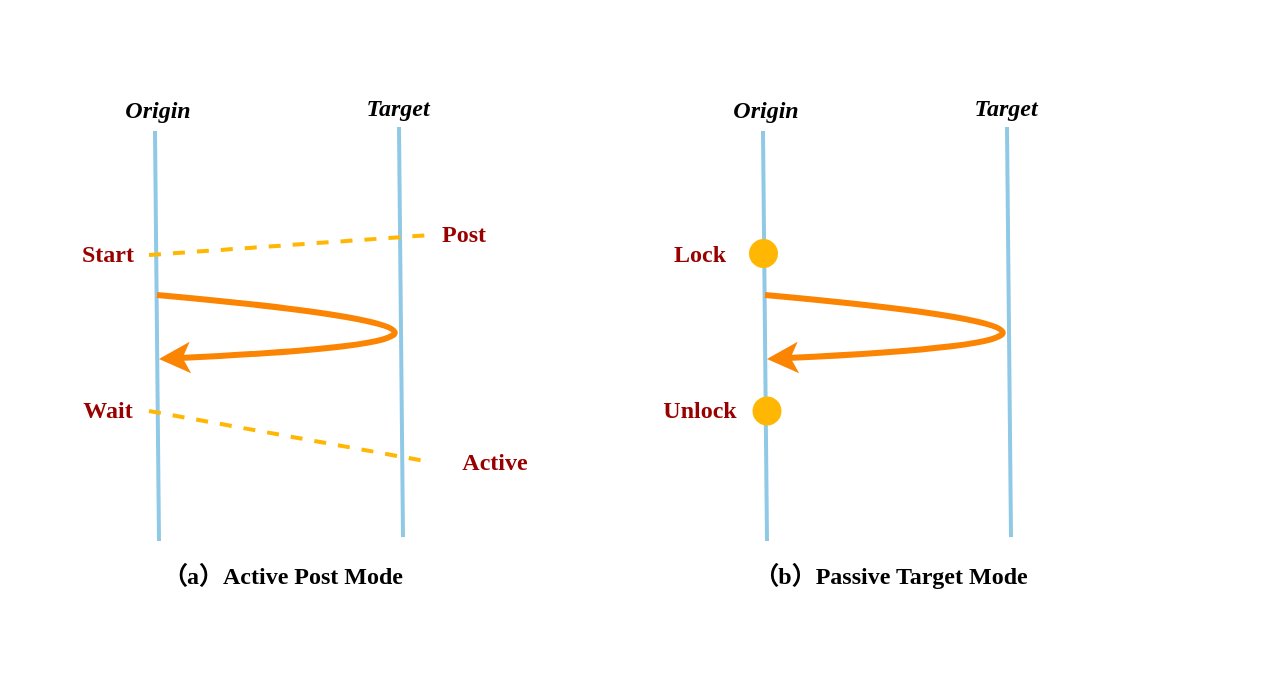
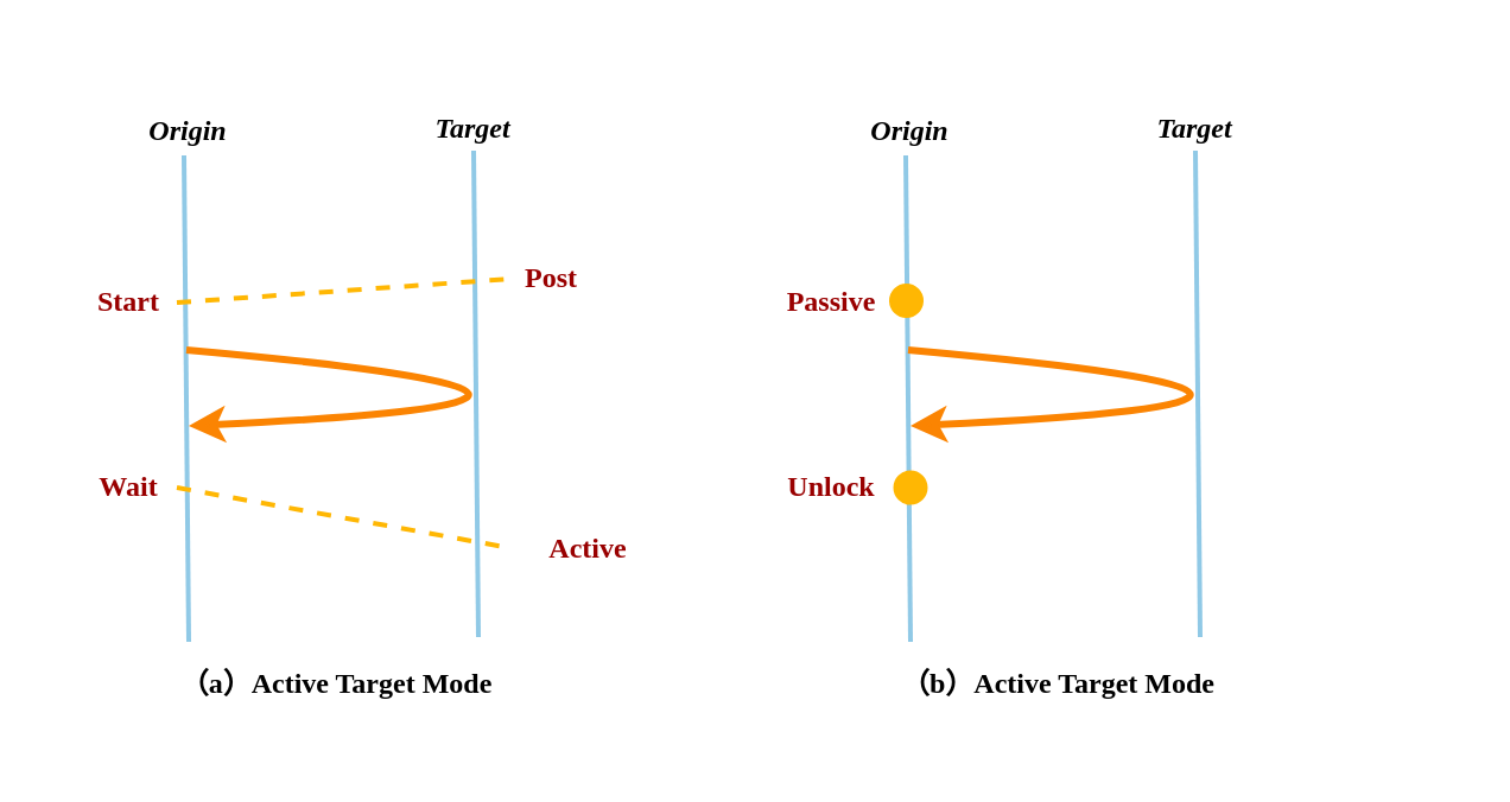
- <mxCell id="20" value="&lt;font color=&quot;#990000&quot; face=&quot;Verdana&quot;&gt;&lt;b&gt;Lock&lt;/b&gt;&lt;/font&gt;" style="text;html=1;align=center;verticalAlign=middle;whiteSpace=wrap;rounded=0;" vertex="1" parent="1"><mxGeometry x="320" y="112" width="60" height="30" as="geometry" /></mxCell>
+ <mxCell id="20" value="&lt;font color=&quot;#990000&quot; face=&quot;Verdana&quot;&gt;&lt;b&gt;Passive&lt;/b&gt;&lt;/font&gt;" style="text;html=1;align=center;verticalAlign=middle;whiteSpace=wrap;rounded=0;" vertex="1" parent="1"><mxGeometry x="320" y="112" width="60" height="30" as="geometry" /></mxCell>
- <mxCell id="14" value="&lt;font face=&quot;Verdana&quot;&gt;&lt;b style=&quot;&quot;&gt;（a）Active Post Mode&lt;/b&gt;&lt;/font&gt;" style="text;html=1;align=center;verticalAlign=middle;whiteSpace=wrap;rounded=0;" vertex="1" parent="1"><mxGeometry x="45" y="273" width="193" height="30" as="geometry" /></mxCell>
+ <mxCell id="14" value="&lt;font face=&quot;Verdana&quot;&gt;&lt;b style=&quot;&quot;&gt;（a）Active Target Mode&lt;/b&gt;&lt;/font&gt;" style="text;html=1;align=center;verticalAlign=middle;whiteSpace=wrap;rounded=0;" vertex="1" parent="1"><mxGeometry x="45" y="273" width="193" height="30" as="geometry" /></mxCell>
- <mxCell id="22" value="&lt;font face=&quot;Verdana&quot;&gt;&lt;b style=&quot;&quot;&gt;（b）Passive Target Mode&lt;/b&gt;&lt;/font&gt;" style="text;html=1;align=center;verticalAlign=middle;whiteSpace=wrap;rounded=0;" vertex="1" parent="1"><mxGeometry x="349" y="273" width="193" height="30" as="geometry" /></mxCell>
+ <mxCell id="22" value="&lt;font face=&quot;Verdana&quot;&gt;&lt;b style=&quot;&quot;&gt;（b）Active Target Mode&lt;/b&gt;&lt;/font&gt;" style="text;html=1;align=center;verticalAlign=middle;whiteSpace=wrap;rounded=0;" vertex="1" parent="1"><mxGeometry x="349" y="273" width="193" height="30" as="geometry" /></mxCell>
